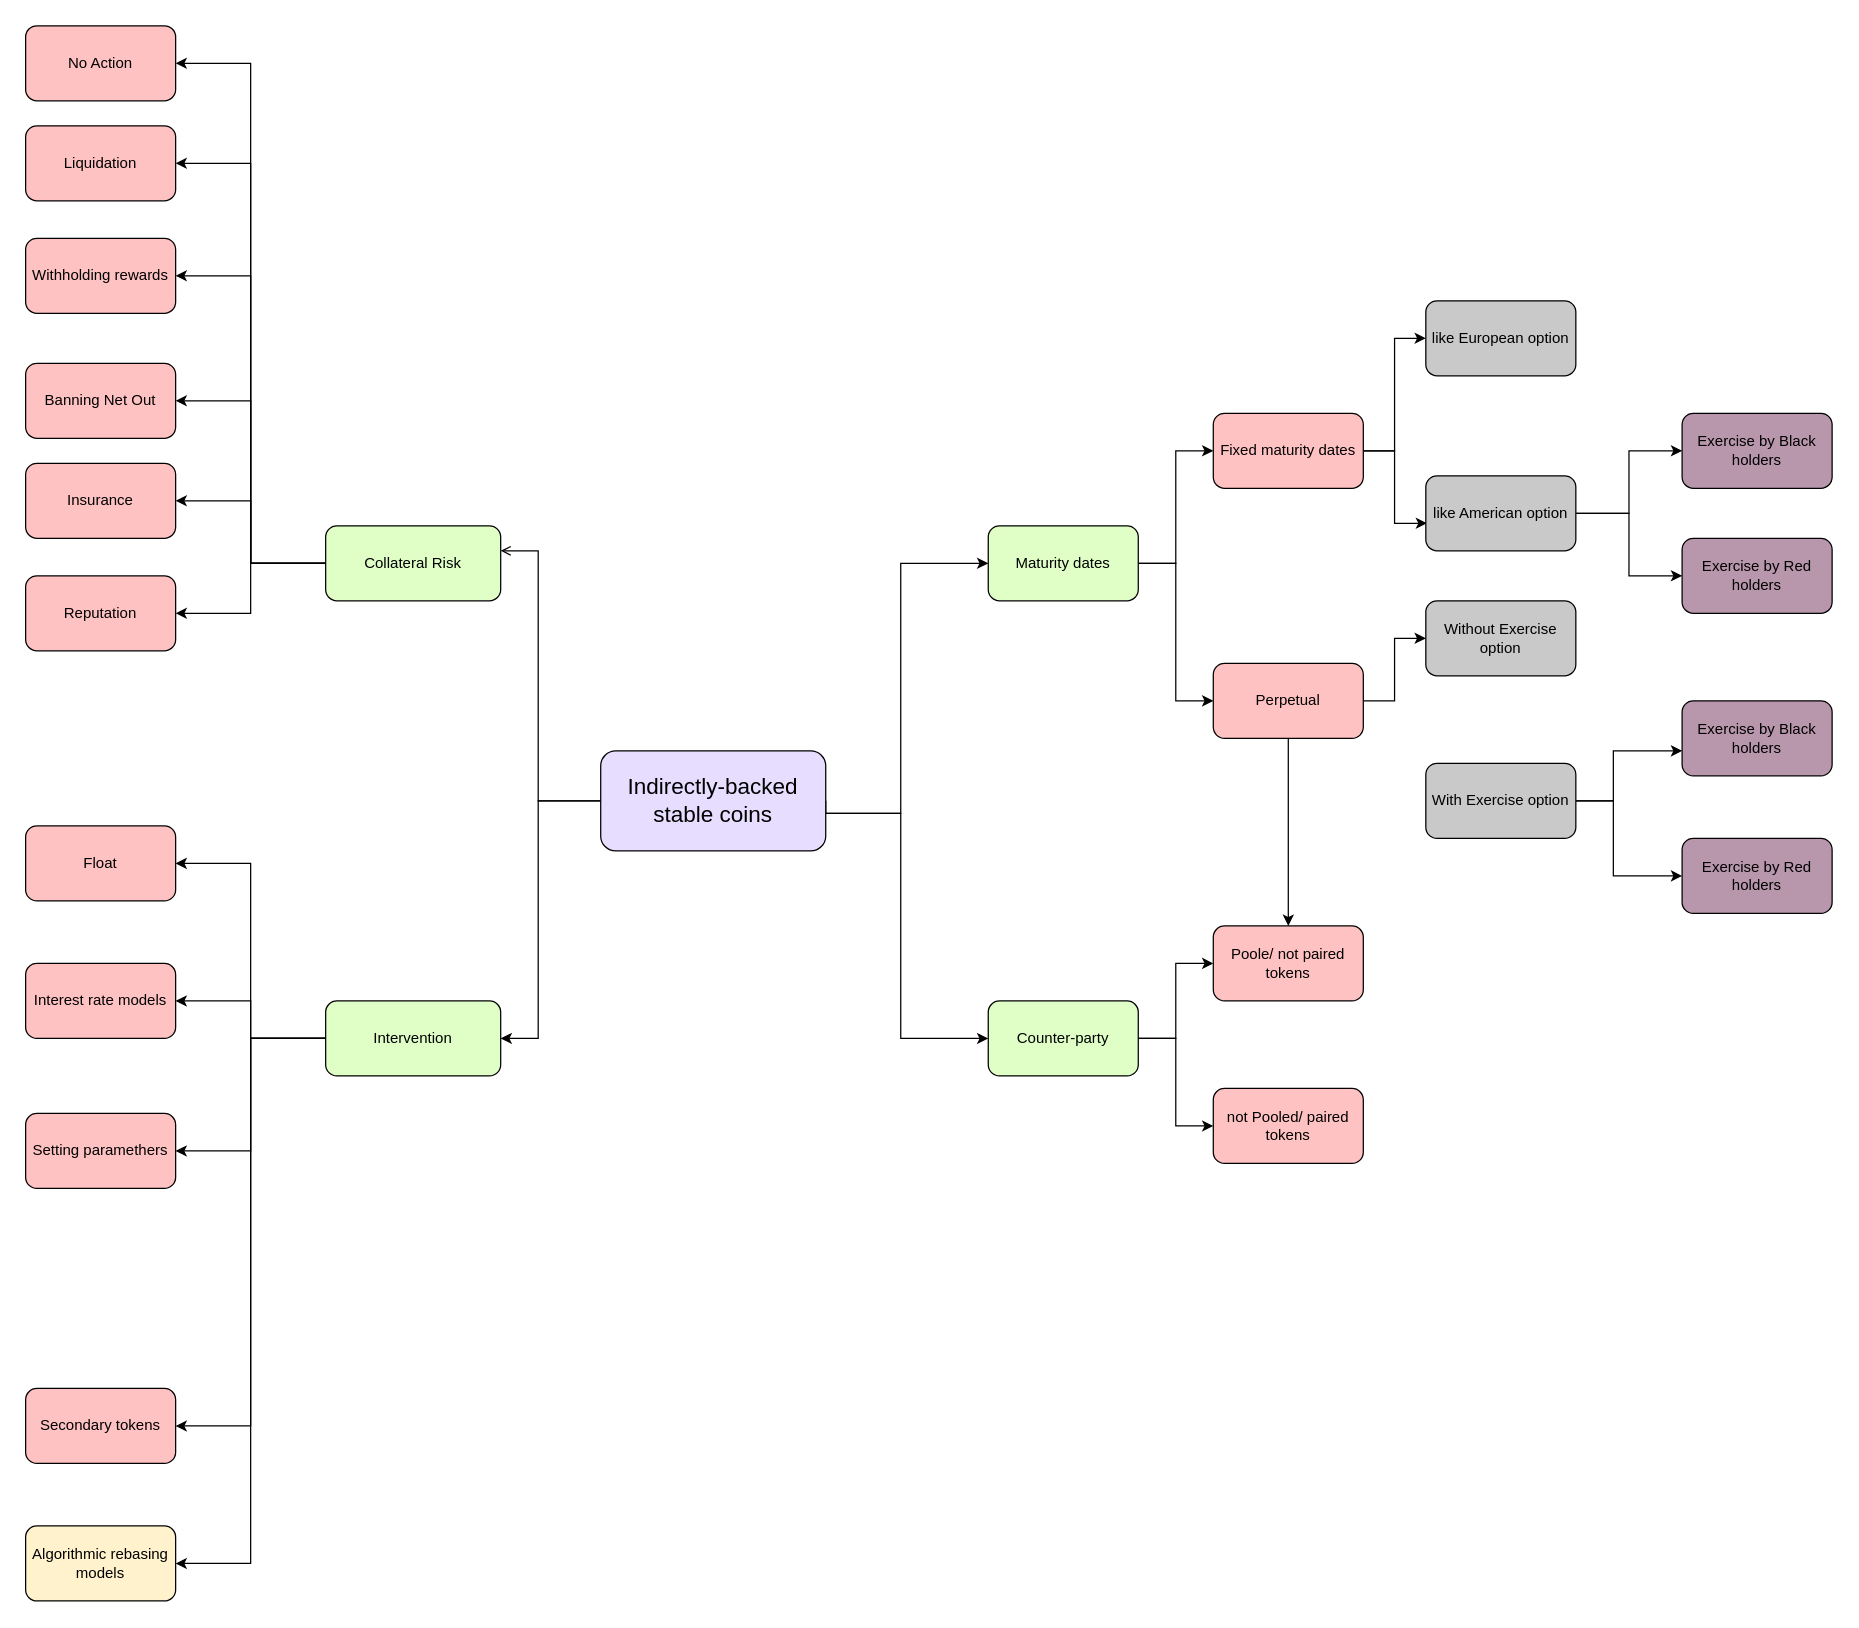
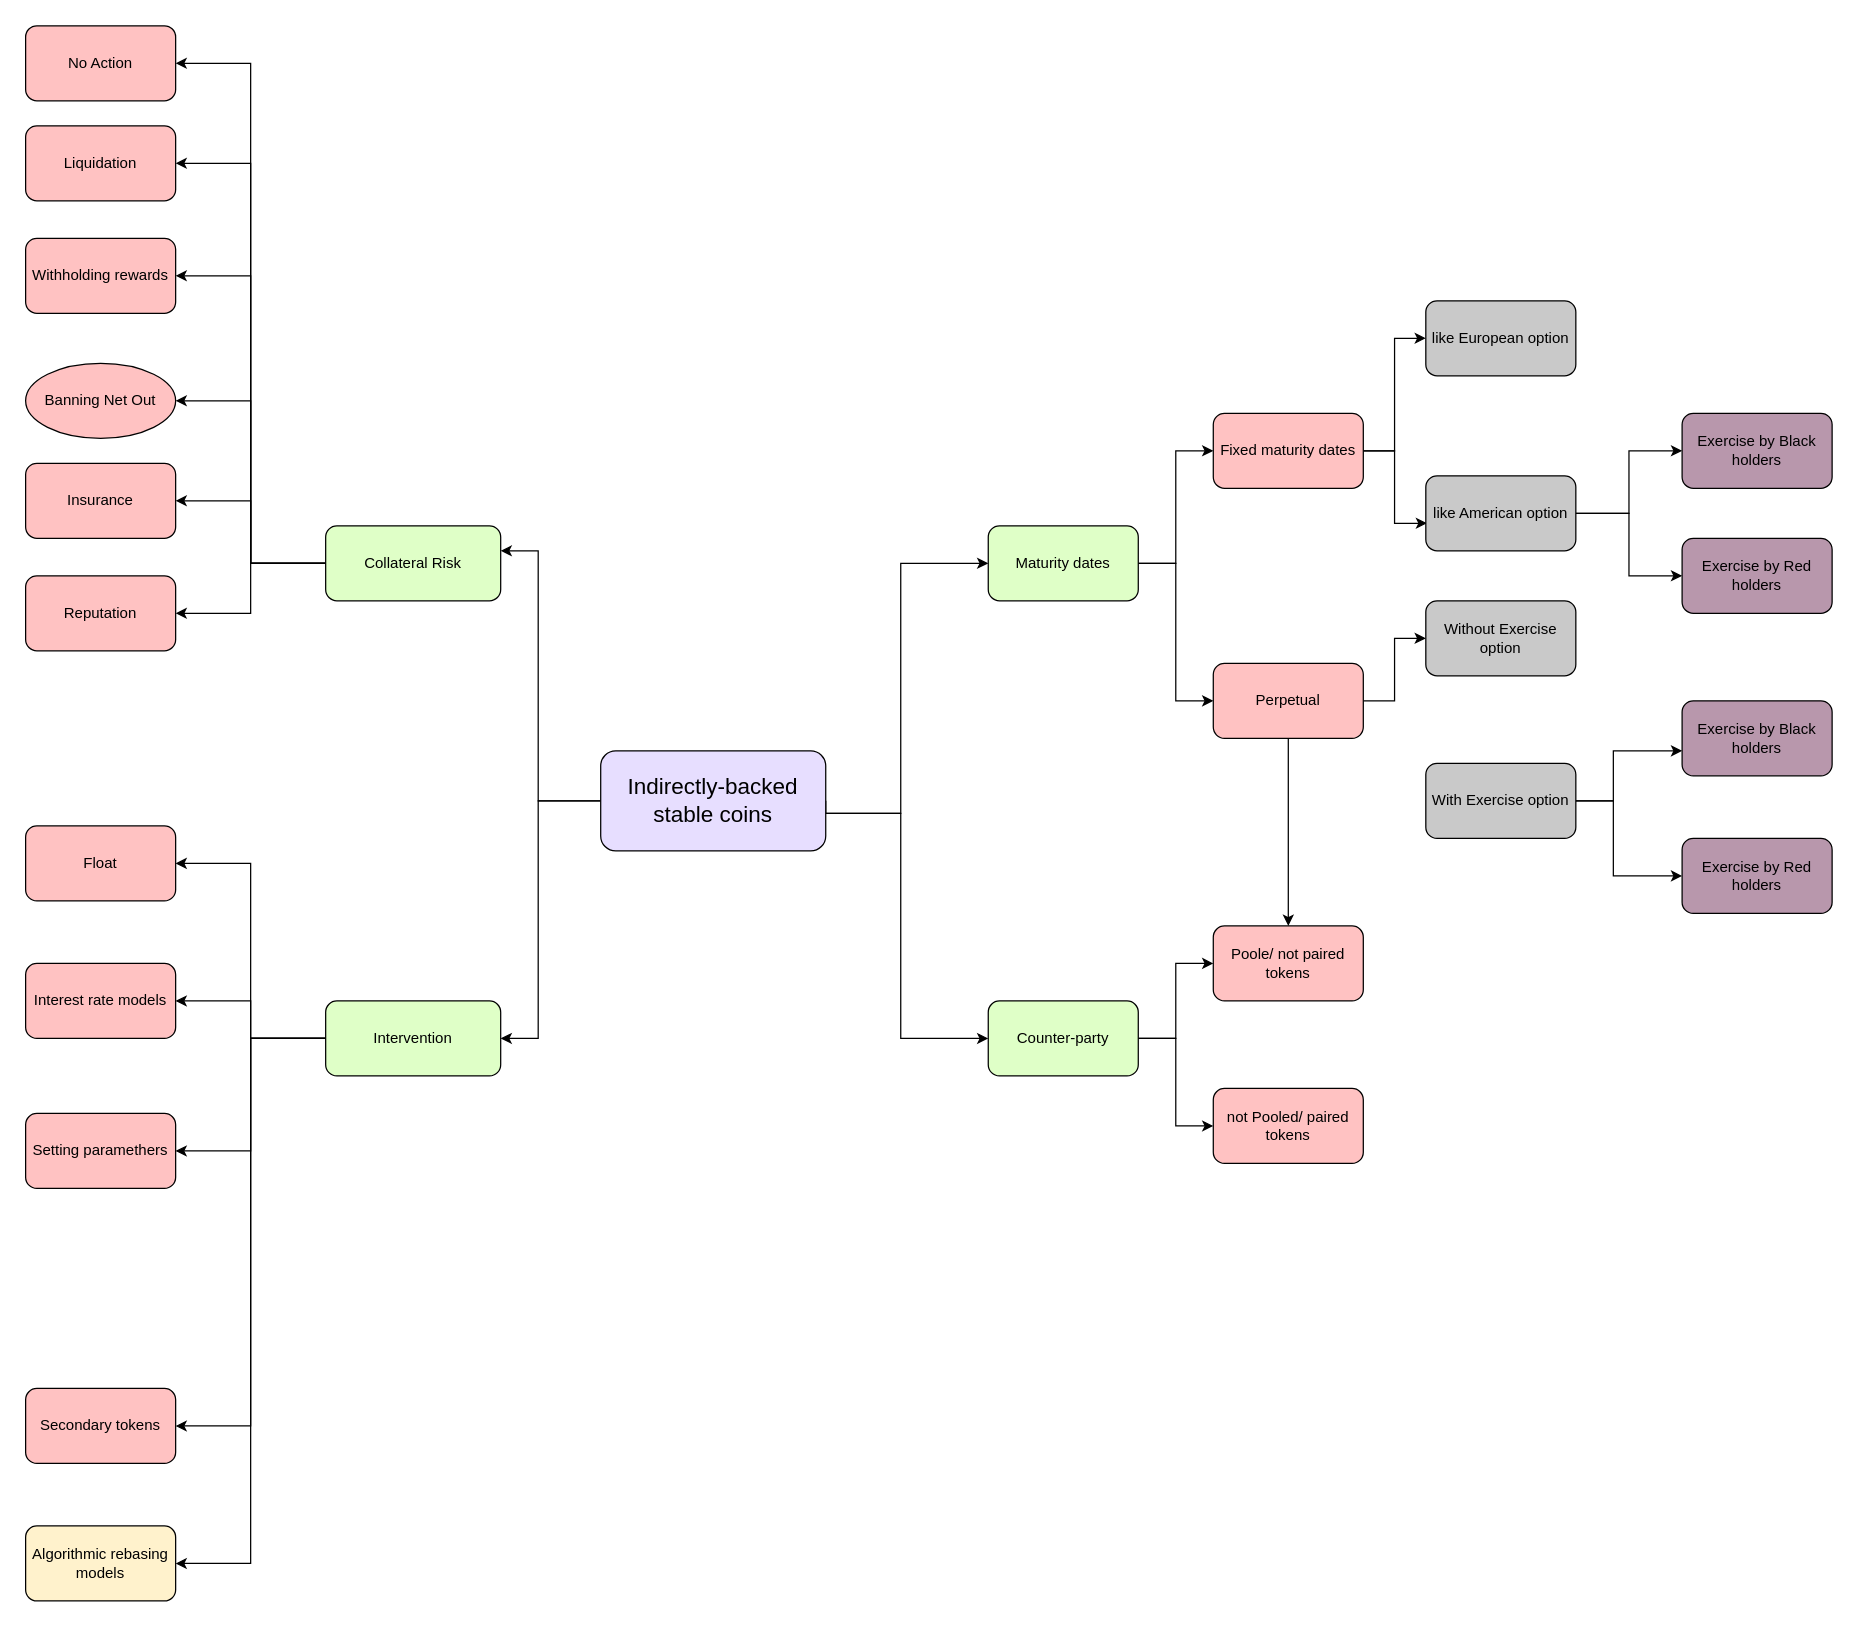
- <mxCell id="34" value="Banning Net Out" style="rounded=1;whiteSpace=wrap;html=1;fillColor=#FFC2C2;" vertex="1" parent="1"><mxGeometry x="20" y="290" width="120" height="60" as="geometry" /></mxCell>
+ <mxCell id="34" value="Banning Net Out" style="ellipse;whiteSpace=wrap;html=1;fillColor=#FFC2C2;" vertex="1" parent="1"><mxGeometry x="20" y="290" width="120" height="60" as="geometry" /></mxCell>
- <mxCell id="3" style="edgeStyle=orthogonalEdgeStyle;rounded=0;orthogonalLoop=1;jettySize=auto;html=1;exitX=0;exitY=0.5;exitDx=0;exitDy=0;endArrow=open;" edge="1" parent="1" source="6" target="16"><mxGeometry relative="1" as="geometry"><Array as="points"><mxPoint x="430" y="640" /><mxPoint x="430" y="440" /></Array></mxGeometry></mxCell>
+ <mxCell id="3" style="edgeStyle=orthogonalEdgeStyle;rounded=0;orthogonalLoop=1;jettySize=auto;html=1;exitX=0;exitY=0.5;exitDx=0;exitDy=0;" edge="1" parent="1" source="6" target="16"><mxGeometry relative="1" as="geometry"><Array as="points"><mxPoint x="430" y="640" /><mxPoint x="430" y="440" /></Array></mxGeometry></mxCell>
